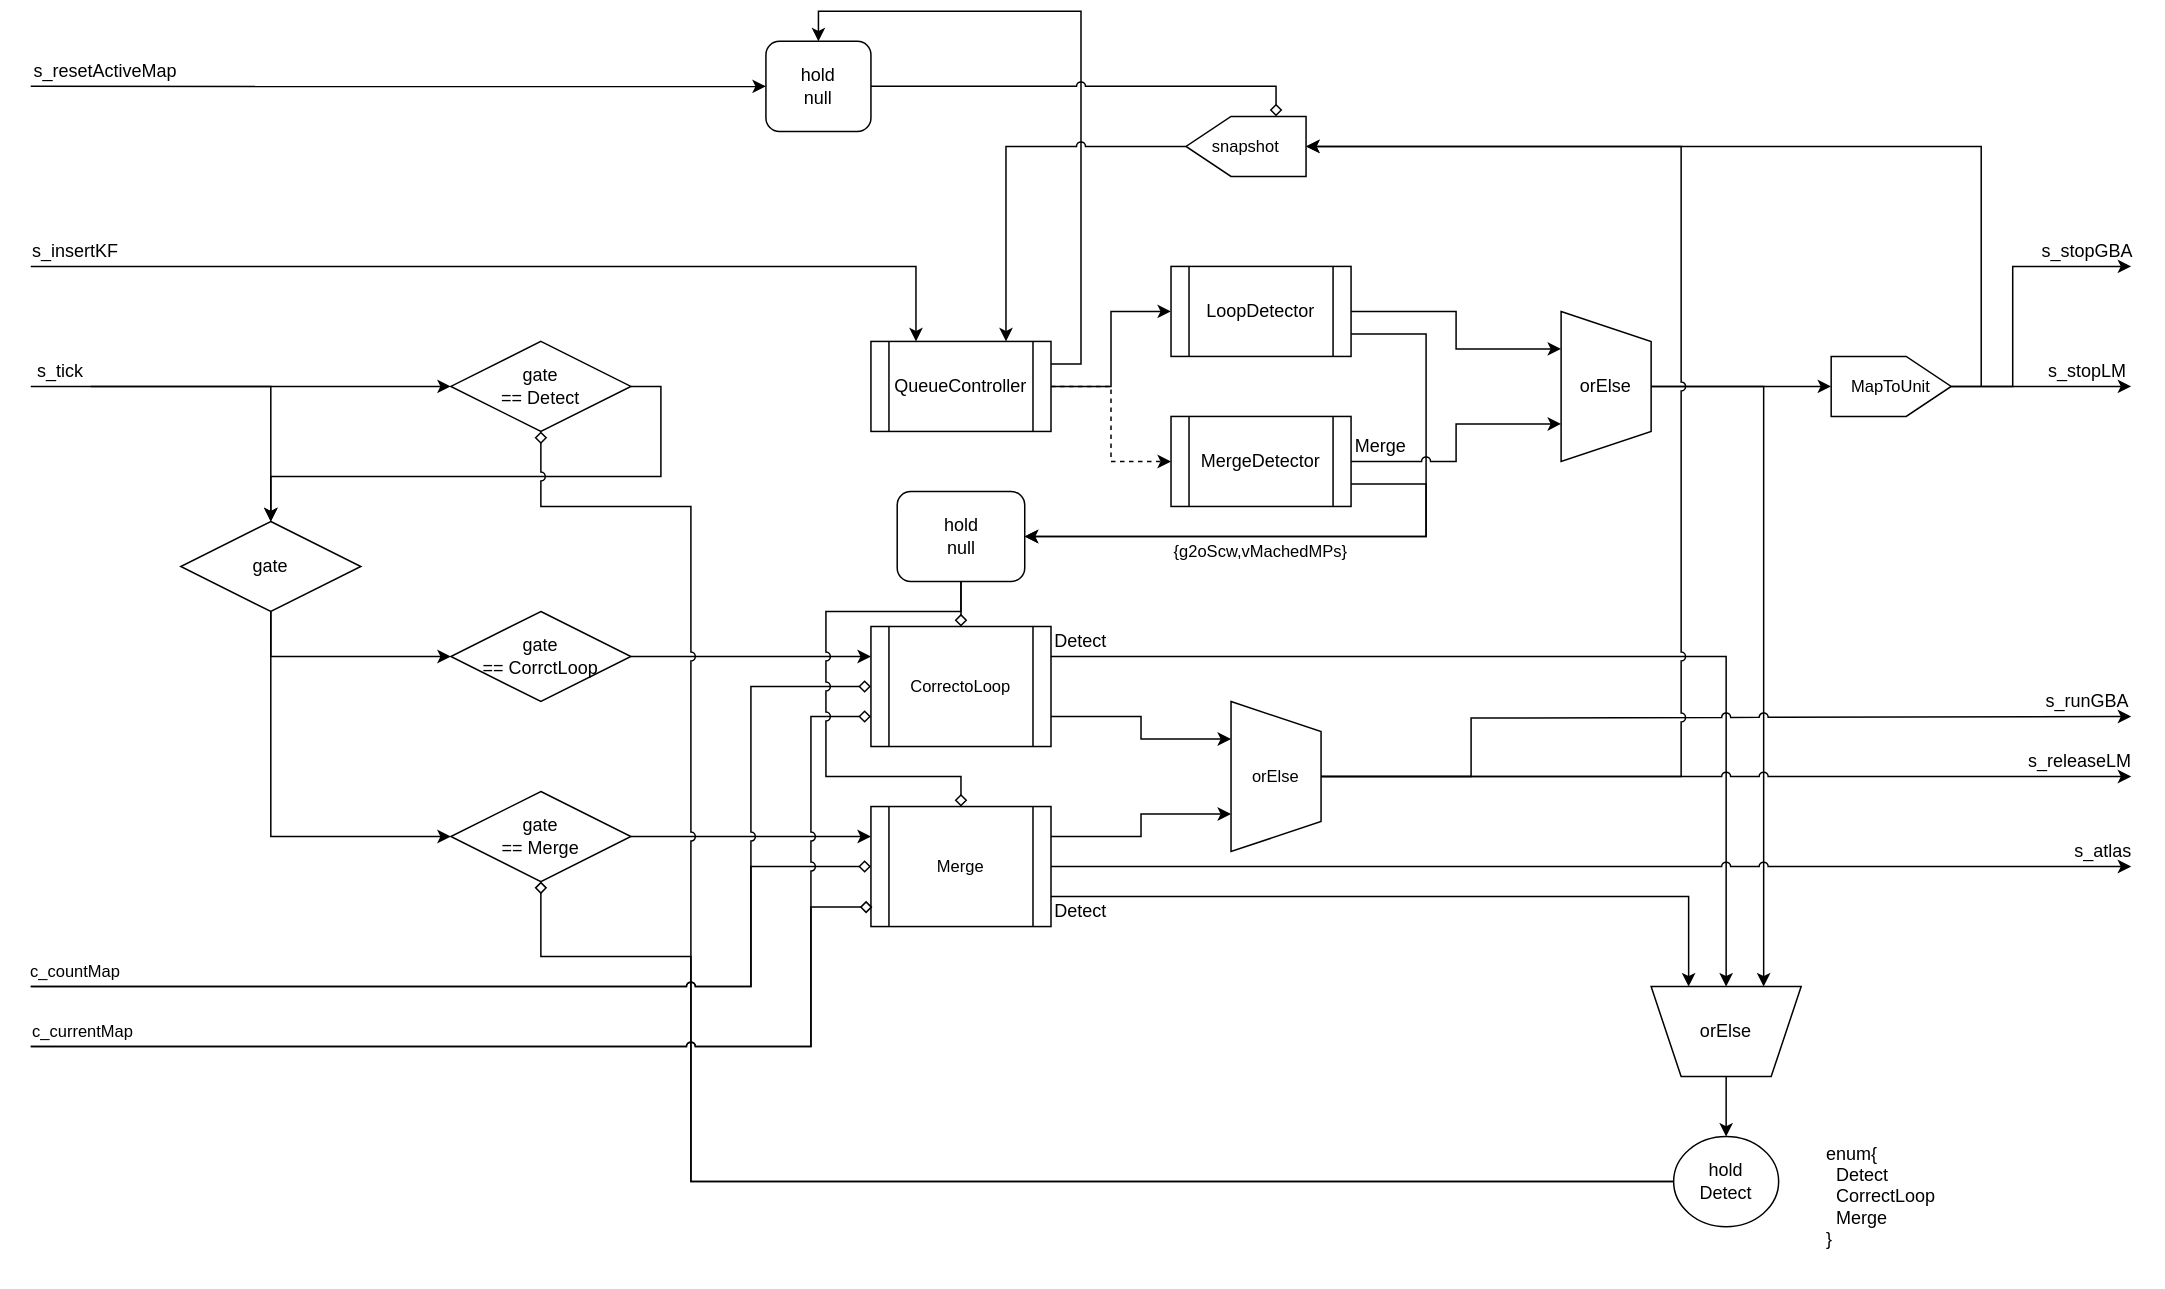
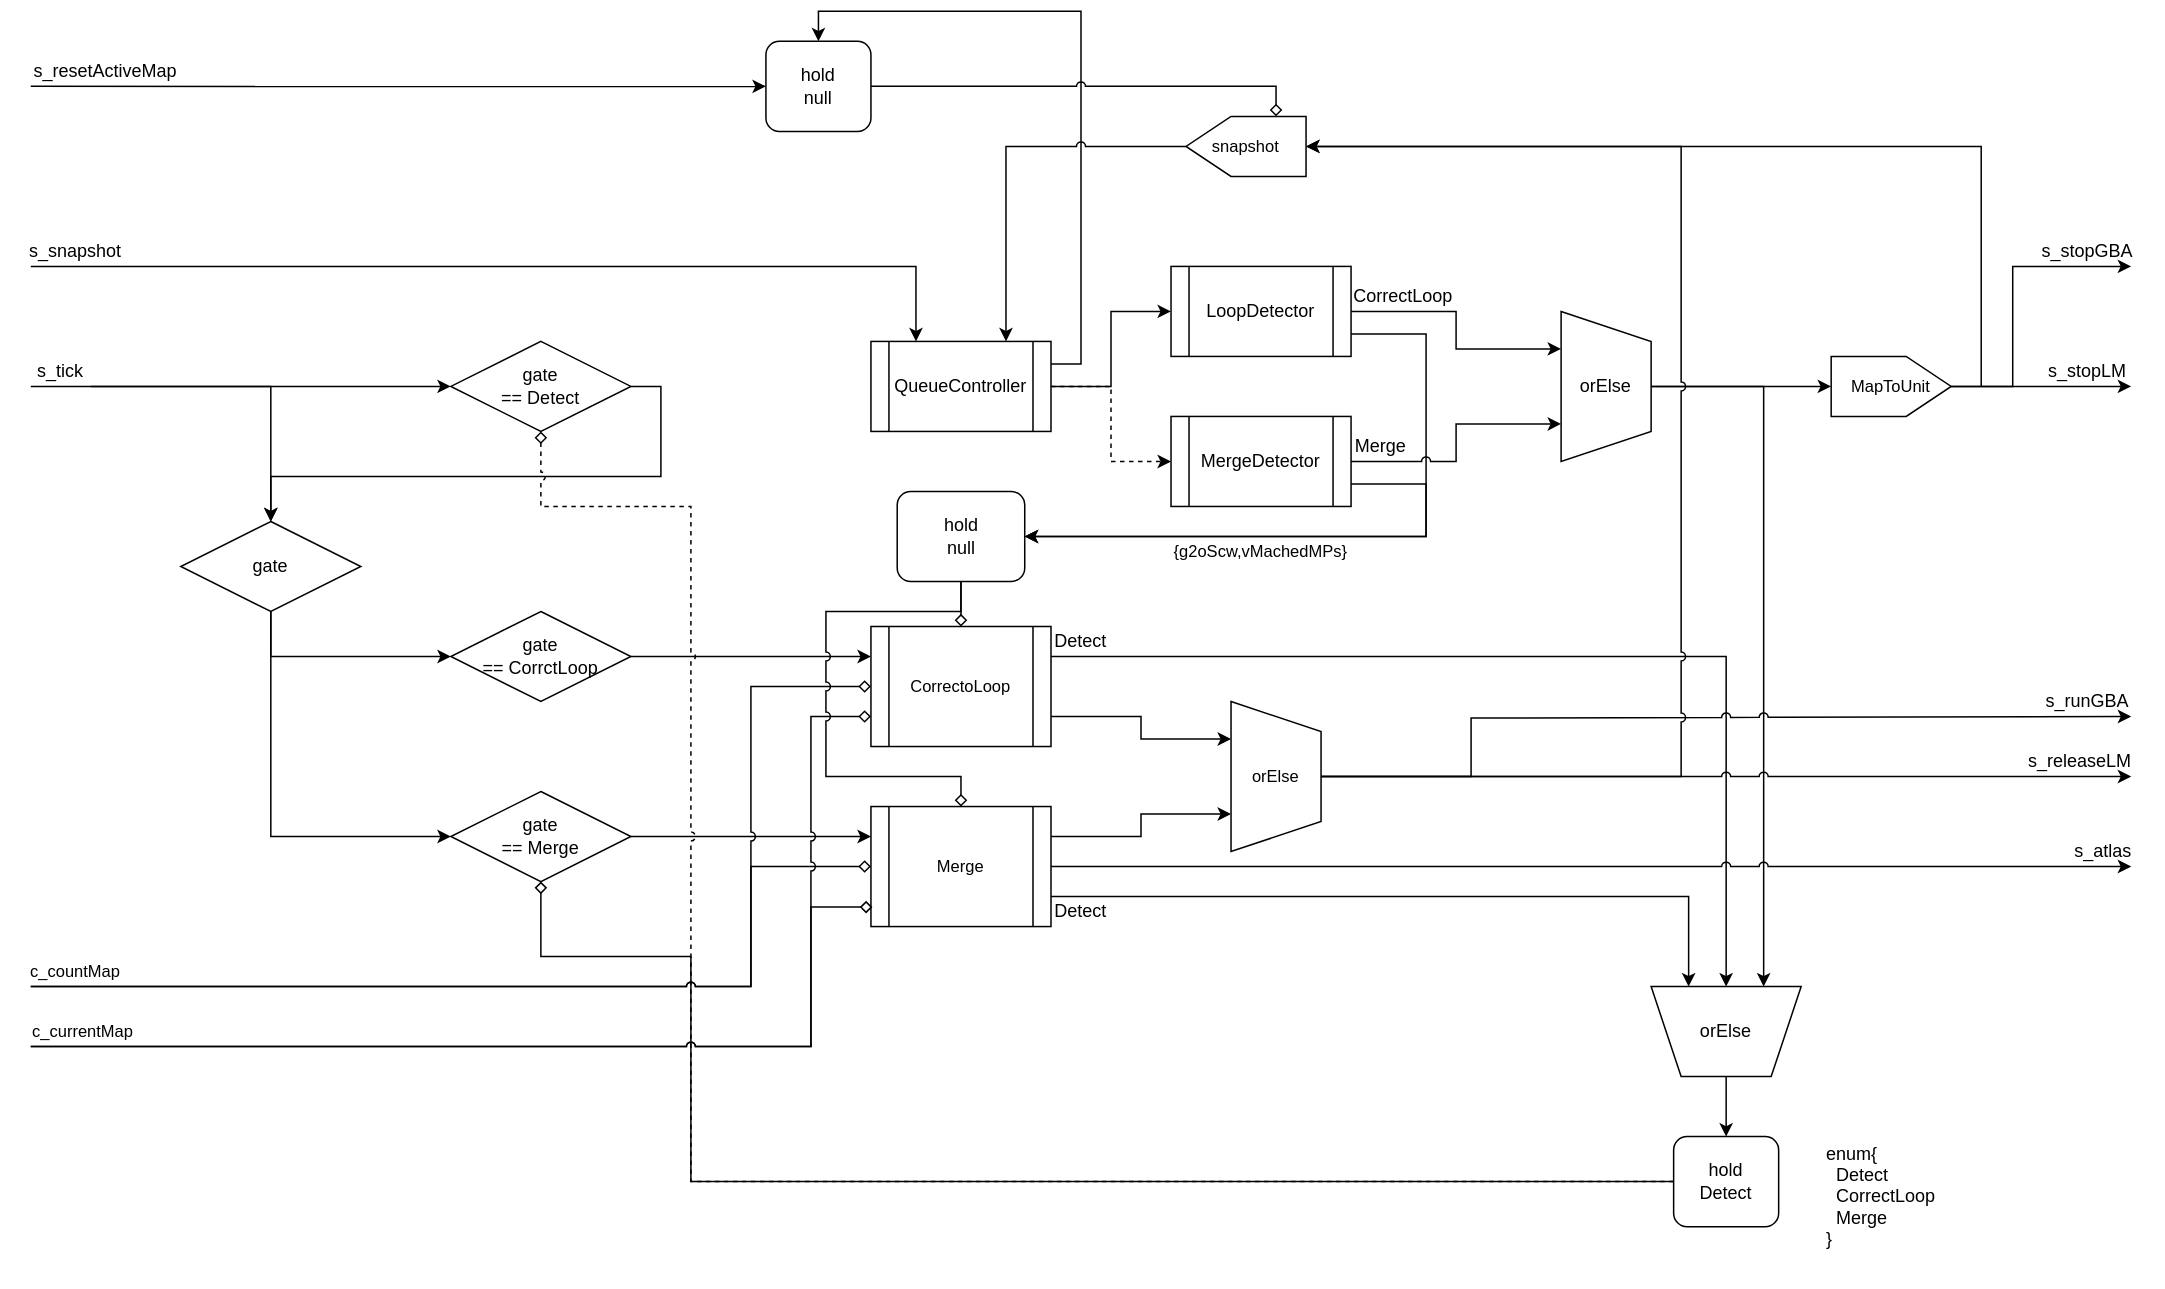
- <mxCell id="58" value="s_insertKF" style="text;html=1;align=center;verticalAlign=middle;whiteSpace=wrap;rounded=0;" parent="1" vertex="1"><mxGeometry x="20" y="150" width="60" height="20" as="geometry" /></mxCell>
+ <mxCell id="58" value="s_snapshot" style="text;html=1;align=center;verticalAlign=middle;whiteSpace=wrap;rounded=0;" parent="1" vertex="1"><mxGeometry x="20" y="150" width="60" height="20" as="geometry" /></mxCell>
+ <mxCell id="48" value="CorrectLoop" style="text;html=1;align=center;verticalAlign=middle;whiteSpace=wrap;rounded=0;" parent="1" vertex="1"><mxGeometry x="900" y="180" width="70" height="20" as="geometry" /></mxCell>
- <mxCell id="51" style="edgeStyle=orthogonalEdgeStyle;rounded=0;orthogonalLoop=1;jettySize=auto;html=1;exitX=0;exitY=0.5;exitDx=0;exitDy=0;endArrow=diamond;endFill=0;jumpStyle=arc;" parent="1" source="53" target="3" edge="1"><mxGeometry relative="1" as="geometry"><Array as="points"><mxPoint x="460" y="780" /><mxPoint x="460" y="330" /><mxPoint x="360" y="330" /></Array></mxGeometry></mxCell>
+ <mxCell id="51" style="edgeStyle=orthogonalEdgeStyle;rounded=0;orthogonalLoop=1;jettySize=auto;html=1;exitX=0;exitY=0.5;exitDx=0;exitDy=0;endArrow=diamond;endFill=0;jumpStyle=arc;dashed=1;" parent="1" source="53" target="3" edge="1"><mxGeometry relative="1" as="geometry"><Array as="points"><mxPoint x="460" y="780" /><mxPoint x="460" y="330" /><mxPoint x="360" y="330" /></Array></mxGeometry></mxCell>
- <mxCell id="53" value="hold&lt;div&gt;Detect&lt;/div&gt;" style="ellipse;whiteSpace=wrap;html=1;" parent="1" vertex="1"><mxGeometry x="1115" y="750" width="70" height="60" as="geometry" /></mxCell>
+ <mxCell id="53" value="hold&lt;div&gt;Detect&lt;/div&gt;" style="rounded=1;whiteSpace=wrap;html=1;" parent="1" vertex="1"><mxGeometry x="1115" y="750" width="70" height="60" as="geometry" /></mxCell>
